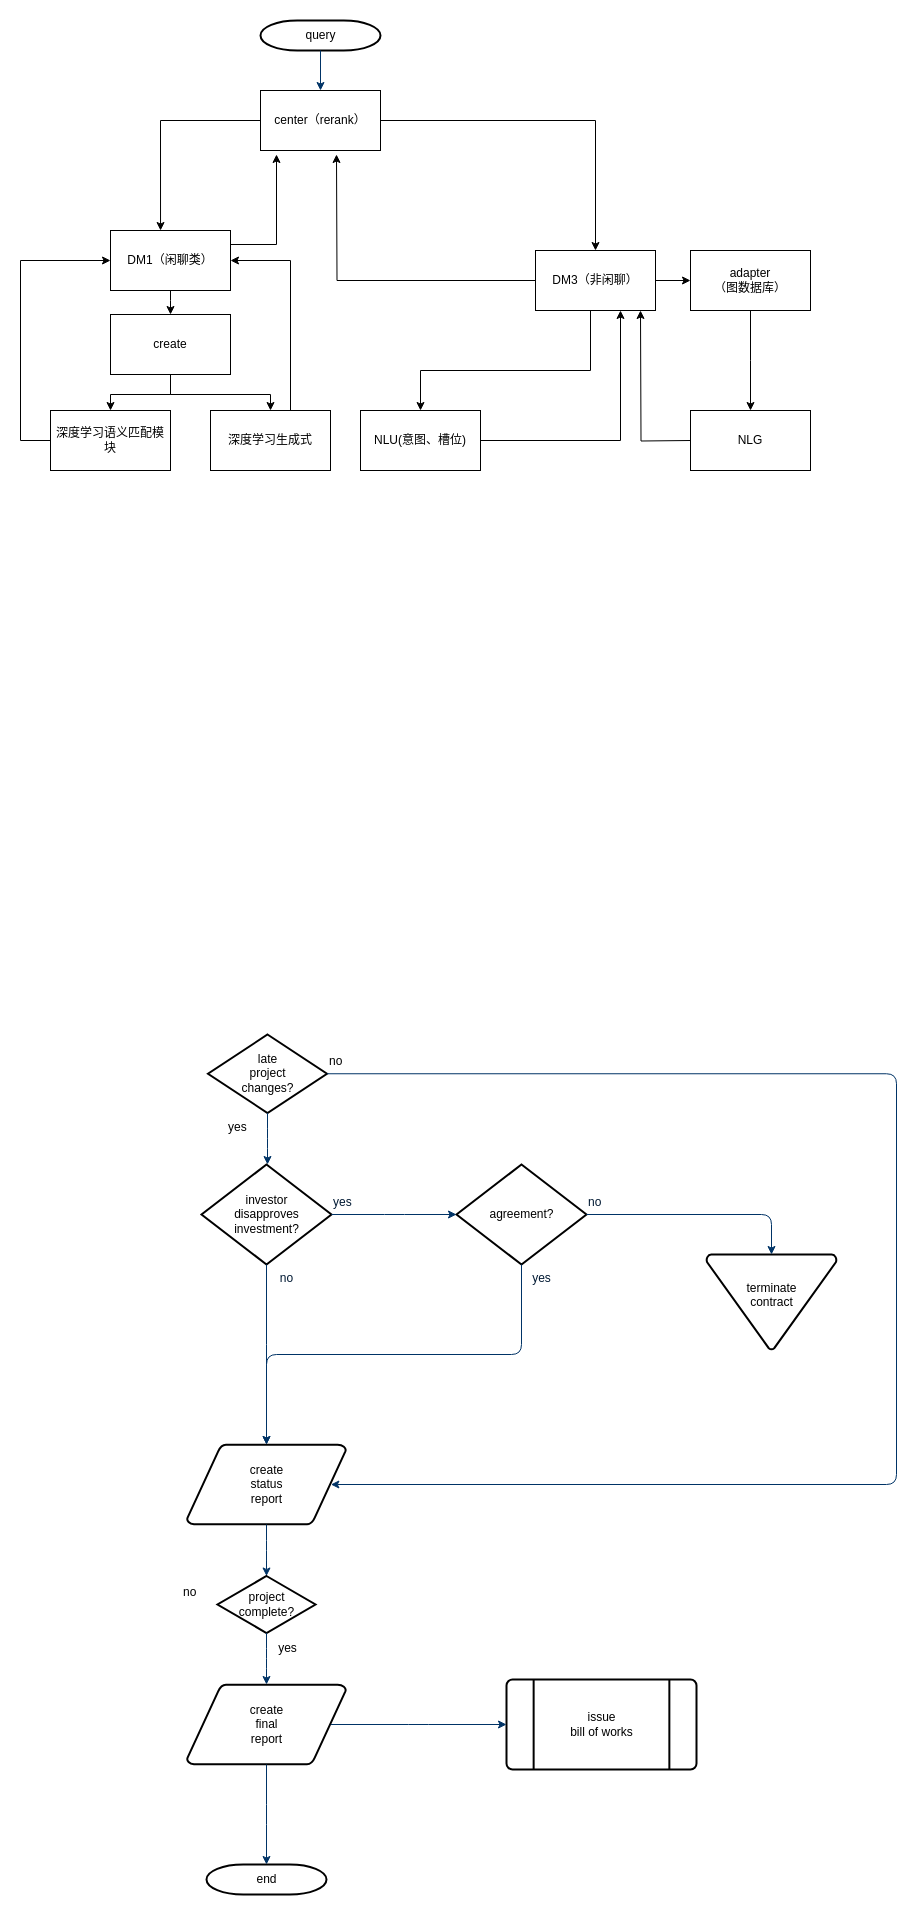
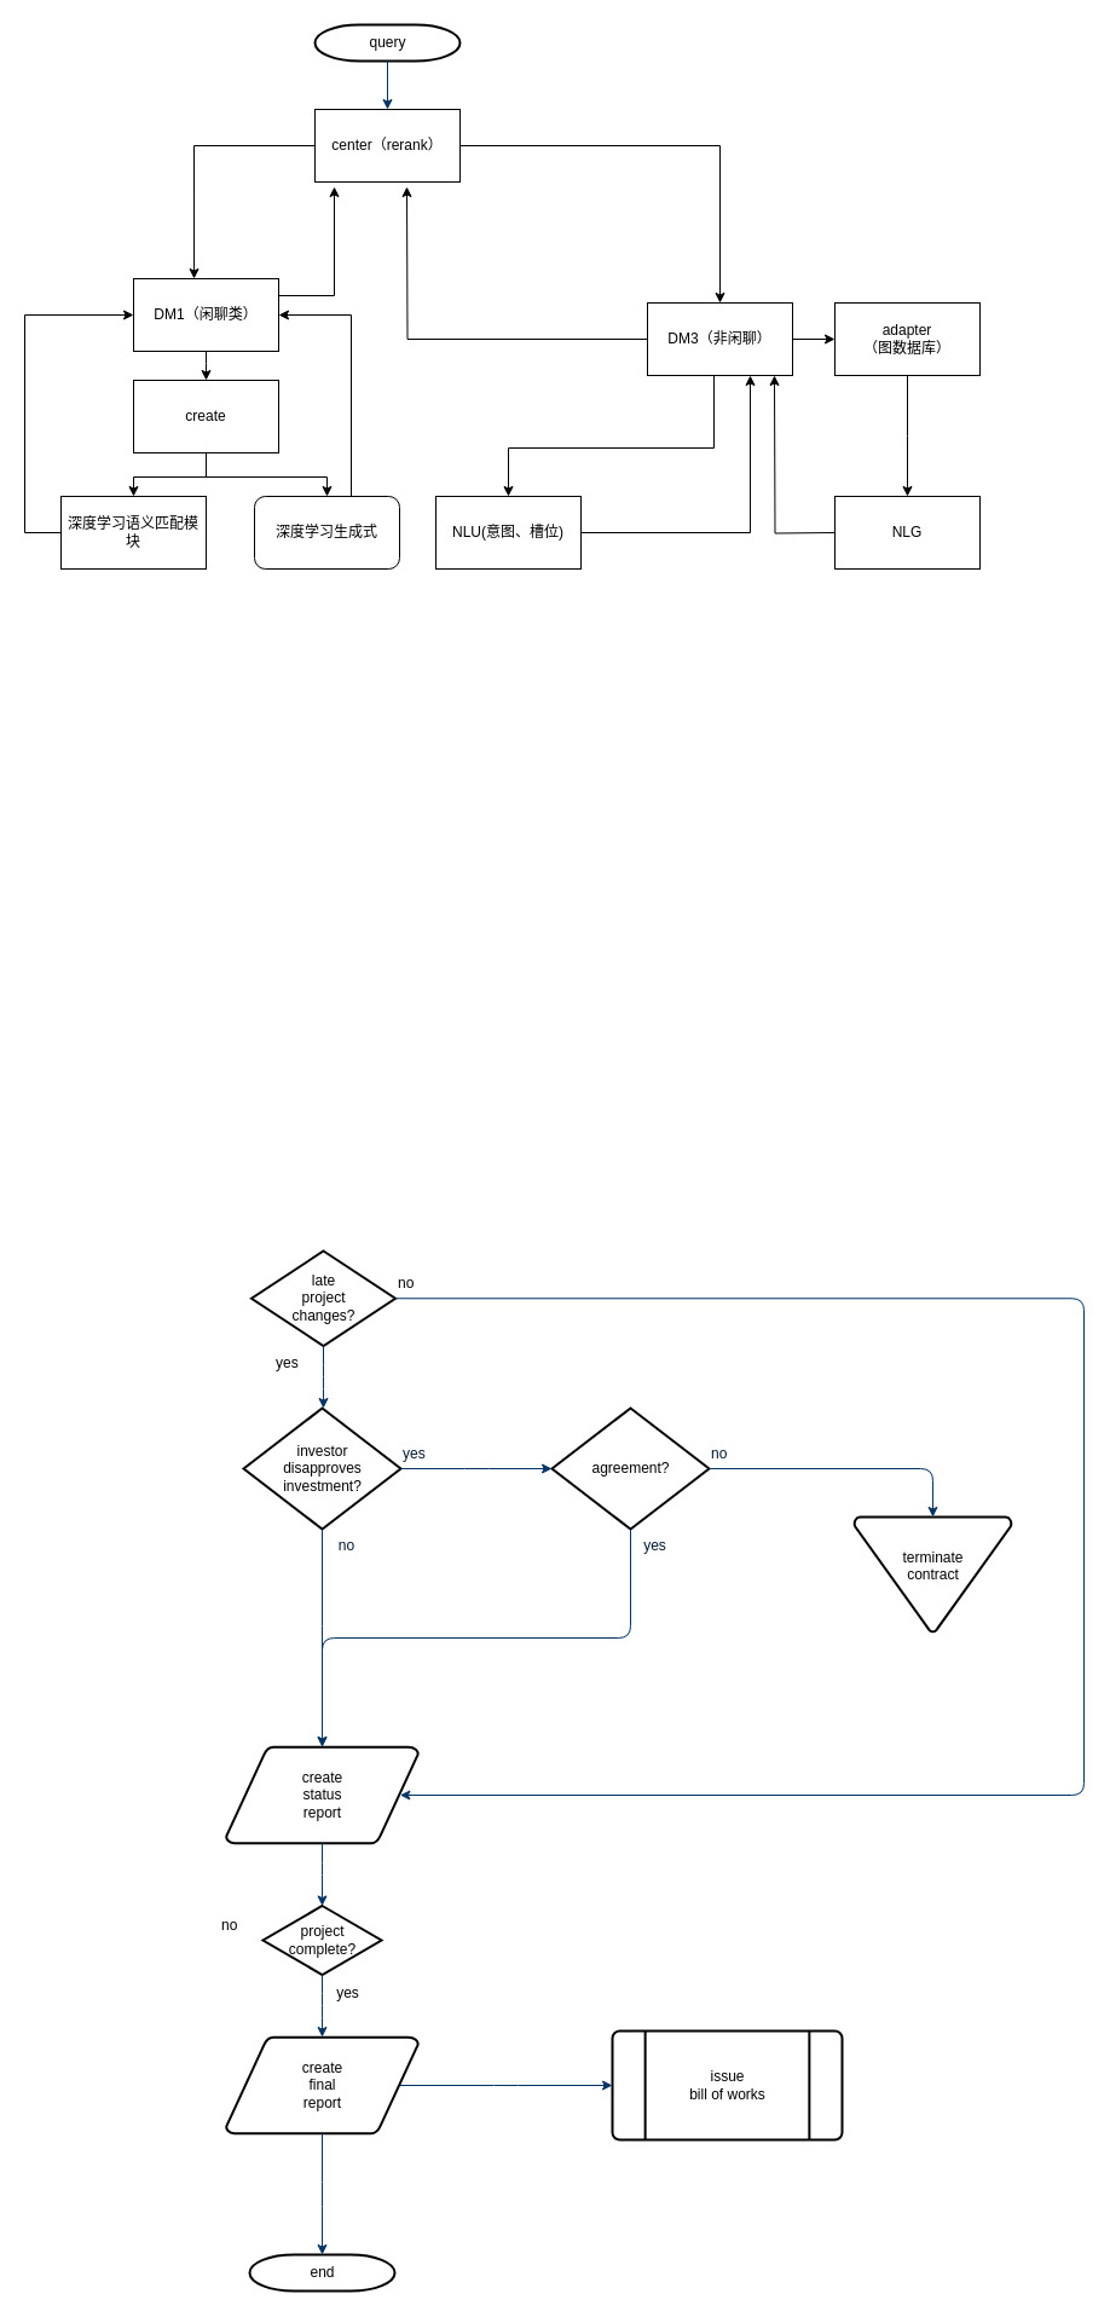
- <mxCell id="50" value="深度学习生成式" style="rounded=0;whiteSpace=wrap;html=1;" parent="1" vertex="1"><mxGeometry x="210" y="410" width="120" height="60" as="geometry" /></mxCell>
+ <mxCell id="50" value="深度学习生成式" style="whiteSpace=wrap;html=1;rounded=1;" parent="1" vertex="1"><mxGeometry x="210" y="410" width="120" height="60" as="geometry" /></mxCell>
